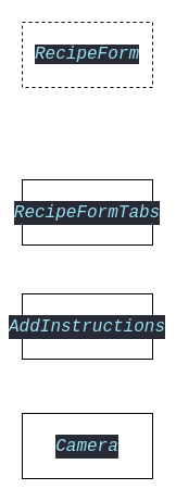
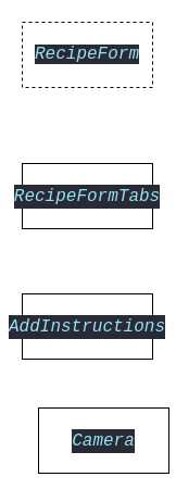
- <mxCell id="3" value="&lt;div style=&quot;color: rgb(246 , 246 , 244) ; background-color: rgb(40 , 42 , 54) ; font-family: &amp;#34;consolas&amp;#34; , &amp;#34;courier new&amp;#34; , monospace ; font-size: 16px ; line-height: 22px&quot;&gt;&lt;span style=&quot;color: #97e1f1 ; font-style: italic&quot;&gt;RecipeFormTabs&lt;/span&gt;&lt;/div&gt;" style="rounded=0;whiteSpace=wrap;html=1;" vertex="1" parent="1"><mxGeometry x="20" y="165" width="120" height="60" as="geometry" /></mxCell>
+ <mxCell id="3" value="&lt;div style=&quot;color: rgb(246 , 246 , 244) ; background-color: rgb(40 , 42 , 54) ; font-family: &amp;#34;consolas&amp;#34; , &amp;#34;courier new&amp;#34; , monospace ; font-size: 16px ; line-height: 22px&quot;&gt;&lt;span style=&quot;color: #97e1f1 ; font-style: italic&quot;&gt;RecipeFormTabs&lt;/span&gt;&lt;/div&gt;" style="rounded=0;whiteSpace=wrap;html=1;" vertex="1" parent="1"><mxGeometry x="20" y="150" width="120" height="60" as="geometry" /></mxCell>
- <mxCell id="5" value="&lt;div style=&quot;color: rgb(246 , 246 , 244) ; background-color: rgb(40 , 42 , 54) ; font-family: &amp;#34;consolas&amp;#34; , &amp;#34;courier new&amp;#34; , monospace ; font-size: 16px ; line-height: 22px&quot;&gt;&lt;span style=&quot;color: #97e1f1 ; font-style: italic&quot;&gt;Camera&lt;/span&gt;&lt;/div&gt;" style="rounded=0;whiteSpace=wrap;html=1;" vertex="1" parent="1"><mxGeometry x="20" y="380" width="120" height="60" as="geometry" /></mxCell>
+ <mxCell id="5" value="&lt;div style=&quot;color: rgb(246 , 246 , 244) ; background-color: rgb(40 , 42 , 54) ; font-family: &amp;#34;consolas&amp;#34; , &amp;#34;courier new&amp;#34; , monospace ; font-size: 16px ; line-height: 22px&quot;&gt;&lt;span style=&quot;color: #97e1f1 ; font-style: italic&quot;&gt;Camera&lt;/span&gt;&lt;/div&gt;" style="rounded=0;whiteSpace=wrap;html=1;" vertex="1" parent="1"><mxGeometry x="35" y="375" width="120" height="60" as="geometry" /></mxCell>
